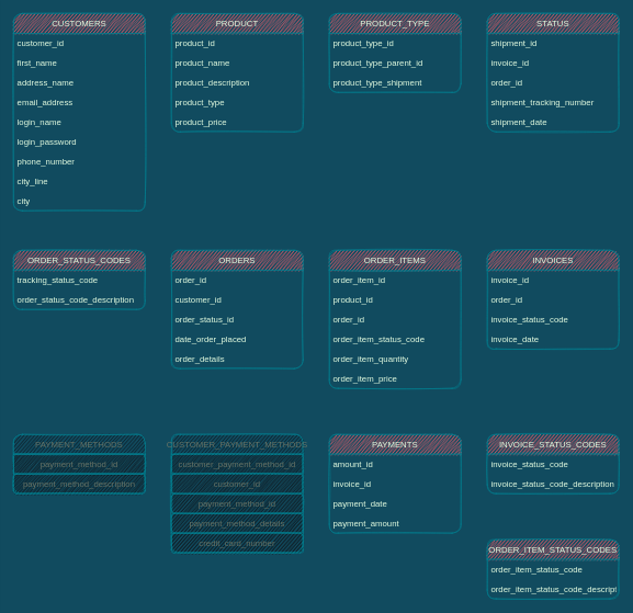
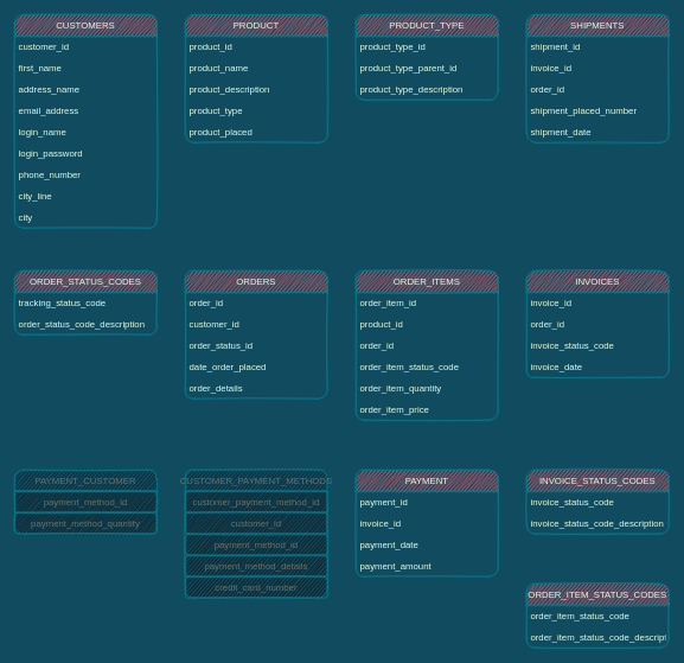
- <mxCell id="46" value="STATUS" style="swimlane;fontStyle=0;childLayout=stackLayout;horizontal=1;startSize=30;horizontalStack=0;resizeParent=1;resizeParentMax=0;resizeLast=0;collapsible=1;marginBottom=0;sketch=1;rounded=1;fontSize=13;fillStyle=zigzag;fillColor=#F45B69;strokeColor=#028090;fontColor=#E4FDE1;" parent="1" vertex="1"><mxGeometry x="740" y="20" width="200" height="180" as="geometry" /></mxCell>
+ <mxCell id="46" value="SHIPMENTS" style="swimlane;fontStyle=0;childLayout=stackLayout;horizontal=1;startSize=30;horizontalStack=0;resizeParent=1;resizeParentMax=0;resizeLast=0;collapsible=1;marginBottom=0;sketch=1;rounded=1;fontSize=13;fillStyle=zigzag;fillColor=#F45B69;strokeColor=#028090;fontColor=#E4FDE1;" parent="1" vertex="1"><mxGeometry x="740" y="20" width="200" height="180" as="geometry" /></mxCell>
- <mxCell id="11" value="product_type_shipment" style="text;strokeColor=none;fillColor=none;align=left;verticalAlign=middle;spacingLeft=4;spacingRight=4;overflow=hidden;points=[[0,0.5],[1,0.5]];portConstraint=eastwest;rotatable=0;sketch=1;rounded=1;fontSize=13;fontColor=#E4FDE1;" parent="8" vertex="1"><mxGeometry y="90" width="200" height="30" as="geometry" /></mxCell>
+ <mxCell id="11" value="product_type_description" style="text;strokeColor=none;fillColor=none;align=left;verticalAlign=middle;spacingLeft=4;spacingRight=4;overflow=hidden;points=[[0,0.5],[1,0.5]];portConstraint=eastwest;rotatable=0;sketch=1;rounded=1;fontSize=13;fontColor=#E4FDE1;" parent="8" vertex="1"><mxGeometry y="90" width="200" height="30" as="geometry" /></mxCell>
- <mxCell id="50" value="shipment_tracking_number" style="text;strokeColor=none;fillColor=none;align=left;verticalAlign=middle;spacingLeft=4;spacingRight=4;overflow=hidden;points=[[0,0.5],[1,0.5]];portConstraint=eastwest;rotatable=0;sketch=1;rounded=1;fontSize=13;fontColor=#E4FDE1;" parent="46" vertex="1"><mxGeometry y="120" width="200" height="30" as="geometry" /></mxCell>
+ <mxCell id="50" value="shipment_placed_number" style="text;strokeColor=none;fillColor=none;align=left;verticalAlign=middle;spacingLeft=4;spacingRight=4;overflow=hidden;points=[[0,0.5],[1,0.5]];portConstraint=eastwest;rotatable=0;sketch=1;rounded=1;fontSize=13;fontColor=#E4FDE1;" parent="46" vertex="1"><mxGeometry y="120" width="200" height="30" as="geometry" /></mxCell>
- <mxCell id="7" value="product_price" style="text;strokeColor=none;fillColor=none;align=left;verticalAlign=middle;spacingLeft=4;spacingRight=4;overflow=hidden;points=[[0,0.5],[1,0.5]];portConstraint=eastwest;rotatable=0;sketch=1;rounded=1;fontSize=13;fontColor=#E4FDE1;" parent="2" vertex="1"><mxGeometry y="150" width="200" height="30" as="geometry" /></mxCell>
+ <mxCell id="7" value="product_placed" style="text;strokeColor=none;fillColor=none;align=left;verticalAlign=middle;spacingLeft=4;spacingRight=4;overflow=hidden;points=[[0,0.5],[1,0.5]];portConstraint=eastwest;rotatable=0;sketch=1;rounded=1;fontSize=13;fontColor=#E4FDE1;" parent="2" vertex="1"><mxGeometry y="150" width="200" height="30" as="geometry" /></mxCell>
- <mxCell id="57" value="PAYMENT_METHODS" style="swimlane;fontStyle=0;childLayout=stackLayout;horizontal=1;startSize=30;horizontalStack=0;resizeParent=1;resizeParentMax=0;resizeLast=0;collapsible=1;marginBottom=0;sketch=1;rounded=1;fontSize=13;fillStyle=hachure;fillColor=#0F0607;strokeColor=#028090;fontColor=#677366;swimlaneFillColor=#191919;" vertex="1" parent="1"><mxGeometry x="20" y="660" width="200" height="90" as="geometry" /></mxCell>
+ <mxCell id="57" value="PAYMENT_CUSTOMER" style="swimlane;fontStyle=0;childLayout=stackLayout;horizontal=1;startSize=30;horizontalStack=0;resizeParent=1;resizeParentMax=0;resizeLast=0;collapsible=1;marginBottom=0;sketch=1;rounded=1;fontSize=13;fillStyle=hachure;fillColor=#0F0607;strokeColor=#028090;fontColor=#677366;swimlaneFillColor=#191919;" vertex="1" parent="1"><mxGeometry x="20" y="660" width="200" height="90" as="geometry" /></mxCell>
- <mxCell id="52" value="PAYMENTS" style="swimlane;fontStyle=0;childLayout=stackLayout;horizontal=1;startSize=30;horizontalStack=0;resizeParent=1;resizeParentMax=0;resizeLast=0;collapsible=1;marginBottom=0;sketch=1;rounded=1;fontSize=13;fillStyle=zigzag;fillColor=#F45B69;strokeColor=#028090;fontColor=#E4FDE1;" vertex="1" parent="1"><mxGeometry x="500" y="660" width="200" height="150" as="geometry"><mxRectangle x="880" y="600" width="180" height="30" as="alternateBounds" /></mxGeometry></mxCell>
+ <mxCell id="52" value="PAYMENT" style="swimlane;fontStyle=0;childLayout=stackLayout;horizontal=1;startSize=30;horizontalStack=0;resizeParent=1;resizeParentMax=0;resizeLast=0;collapsible=1;marginBottom=0;sketch=1;rounded=1;fontSize=13;fillStyle=zigzag;fillColor=#F45B69;strokeColor=#028090;fontColor=#E4FDE1;" vertex="1" parent="1"><mxGeometry x="500" y="660" width="200" height="150" as="geometry"><mxRectangle x="880" y="600" width="180" height="30" as="alternateBounds" /></mxGeometry></mxCell>
- <mxCell id="53" value="amount_id" style="text;strokeColor=none;fillColor=none;align=left;verticalAlign=middle;spacingLeft=4;spacingRight=4;overflow=hidden;points=[[0,0.5],[1,0.5]];portConstraint=eastwest;rotatable=0;sketch=1;rounded=1;fontSize=13;fontColor=#E4FDE1;" vertex="1" parent="52"><mxGeometry y="30" width="200" height="30" as="geometry" /></mxCell>
+ <mxCell id="53" value="payment_id" style="text;strokeColor=none;fillColor=none;align=left;verticalAlign=middle;spacingLeft=4;spacingRight=4;overflow=hidden;points=[[0,0.5],[1,0.5]];portConstraint=eastwest;rotatable=0;sketch=1;rounded=1;fontSize=13;fontColor=#E4FDE1;" vertex="1" parent="52"><mxGeometry y="30" width="200" height="30" as="geometry" /></mxCell>
- <mxCell id="59" value="payment_method_description" style="text;strokeColor=#028090;fillColor=#0F0607;align=center;verticalAlign=middle;overflow=hidden;points=[[0,0.5],[1,0.5]];portConstraint=eastwest;rotatable=0;sketch=1;rounded=1;fontSize=13;fontColor=#677366;fontStyle=0;swimlaneFillColor=#191919;startSize=30;fillStyle=hachure;" vertex="1" parent="57"><mxGeometry y="60" width="200" height="30" as="geometry" /></mxCell>
+ <mxCell id="59" value="payment_method_quantity" style="text;strokeColor=#028090;fillColor=#0F0607;align=center;verticalAlign=middle;overflow=hidden;points=[[0,0.5],[1,0.5]];portConstraint=eastwest;rotatable=0;sketch=1;rounded=1;fontSize=13;fontColor=#677366;fontStyle=0;swimlaneFillColor=#191919;startSize=30;fillStyle=hachure;" vertex="1" parent="57"><mxGeometry y="60" width="200" height="30" as="geometry" /></mxCell>
